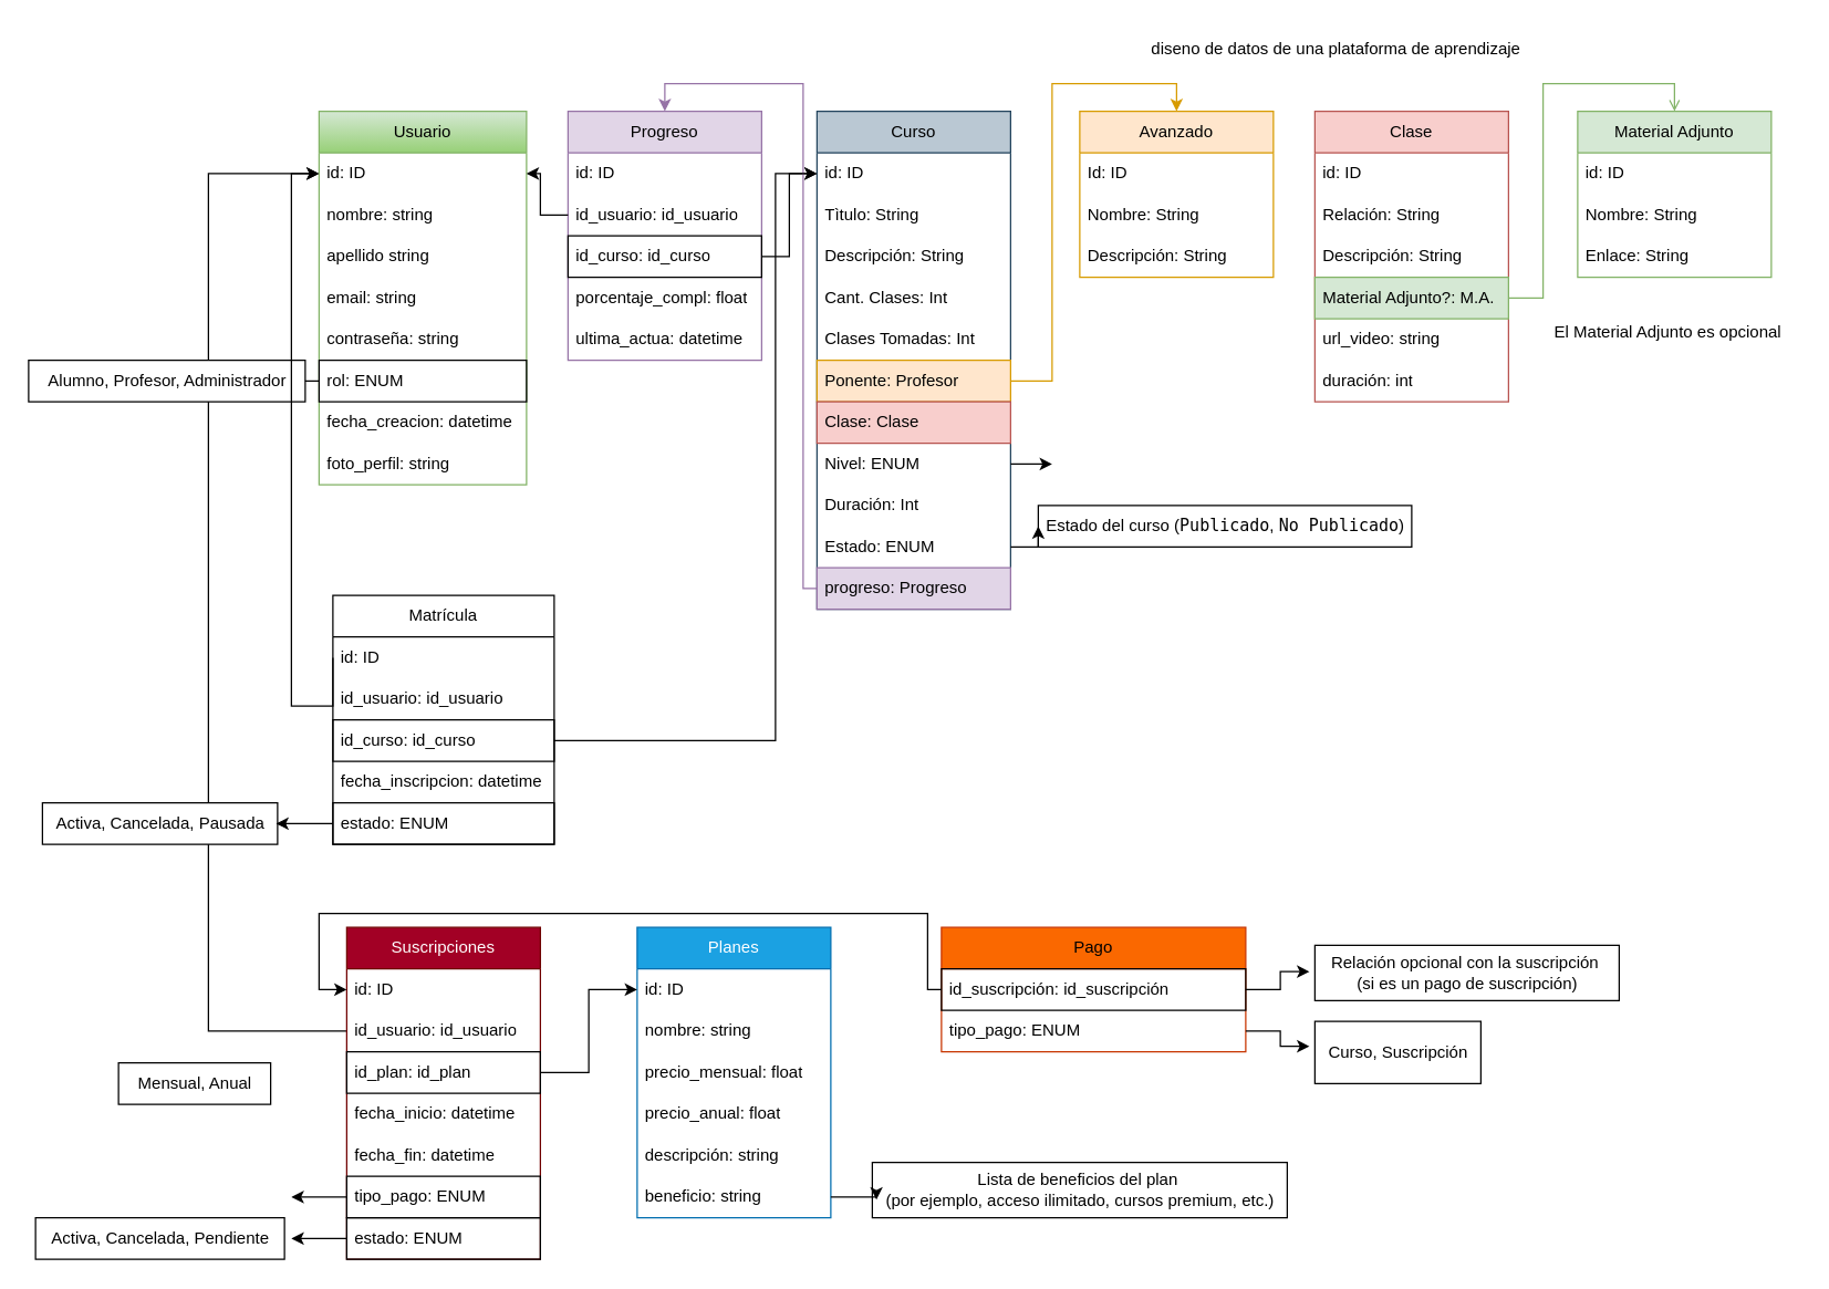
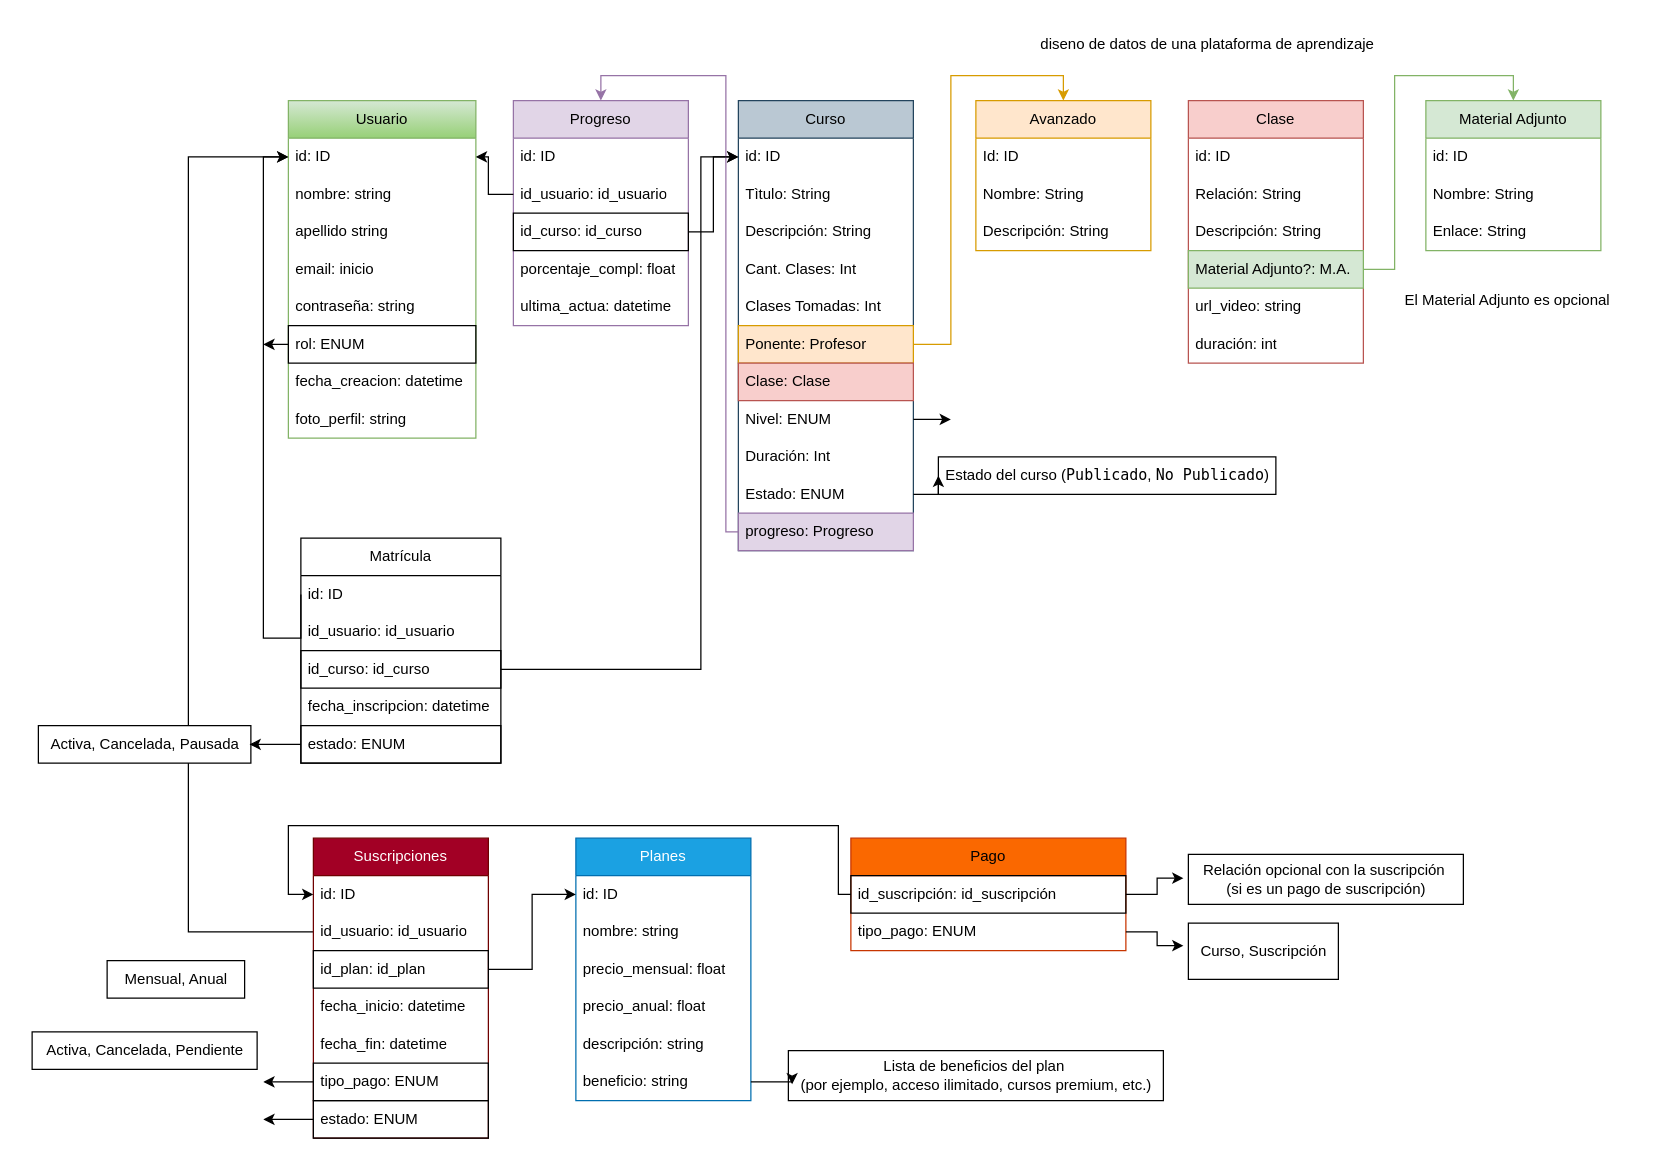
- <mxCell id="33" style="edgeStyle=orthogonalEdgeStyle;rounded=0;orthogonalLoop=1;jettySize=auto;html=1;exitX=1;exitY=0.5;exitDx=0;exitDy=0;entryX=0.5;entryY=0;entryDx=0;entryDy=0;fillColor=#d5e8d4;strokeColor=#82b366;endArrow=open;" edge="1" parent="1" source="24" target="29"><mxGeometry relative="1" as="geometry"><mxPoint x="1170" y="60" as="targetPoint" /></mxGeometry></mxCell>
+ <mxCell id="33" style="edgeStyle=orthogonalEdgeStyle;rounded=0;orthogonalLoop=1;jettySize=auto;html=1;exitX=1;exitY=0.5;exitDx=0;exitDy=0;entryX=0.5;entryY=0;entryDx=0;entryDy=0;fillColor=#d5e8d4;strokeColor=#82b366;" edge="1" parent="1" source="24" target="29"><mxGeometry relative="1" as="geometry"><mxPoint x="1170" y="60" as="targetPoint" /></mxGeometry></mxCell>
- <mxCell id="49" value="email: string" style="text;strokeColor=none;fillColor=none;align=left;verticalAlign=middle;spacingLeft=4;spacingRight=4;overflow=hidden;points=[[0,0.5],[1,0.5]];portConstraint=eastwest;rotatable=0;whiteSpace=wrap;html=1;" vertex="1" parent="45"><mxGeometry y="120" width="150" height="30" as="geometry" /></mxCell>
+ <mxCell id="49" value="email: inicio" style="text;strokeColor=none;fillColor=none;align=left;verticalAlign=middle;spacingLeft=4;spacingRight=4;overflow=hidden;points=[[0,0.5],[1,0.5]];portConstraint=eastwest;rotatable=0;whiteSpace=wrap;html=1;" vertex="1" parent="45"><mxGeometry y="120" width="150" height="30" as="geometry" /></mxCell>
- <mxCell id="55" value="Alumno, Profesor, Administrador" style="text;html=1;align=center;verticalAlign=middle;resizable=0;points=[];autosize=1;strokeColor=default;fillColor=default;" vertex="1" parent="1"><mxGeometry x="20" y="260" width="200" height="30" as="geometry" /></mxCell>
- <mxCell id="88" value="Activa, Cancelada, Pendiente" style="text;html=1;align=center;verticalAlign=middle;resizable=0;points=[];autosize=1;strokeColor=default;fillColor=default;" vertex="1" parent="1"><mxGeometry x="25" y="880" width="180" height="30" as="geometry" /></mxCell>
+ <mxCell id="88" value="Activa, Cancelada, Pendiente" style="text;html=1;align=center;verticalAlign=middle;resizable=0;points=[];autosize=1;strokeColor=default;fillColor=default;" vertex="1" parent="1"><mxGeometry x="25" y="825" width="180" height="30" as="geometry" /></mxCell>
